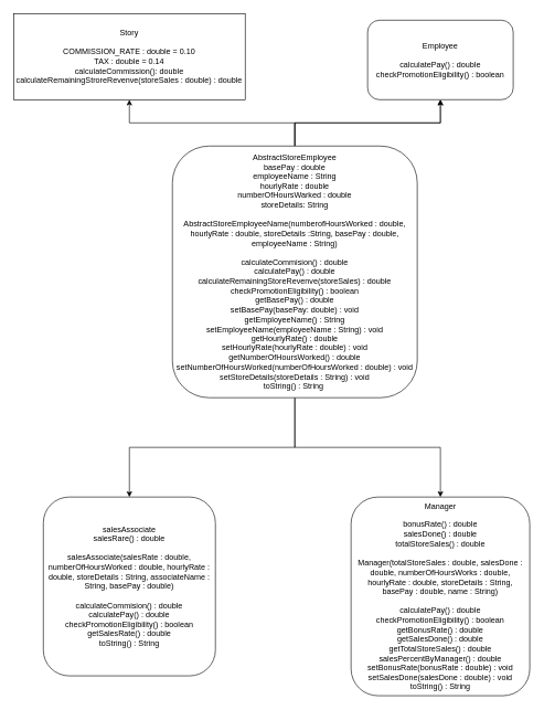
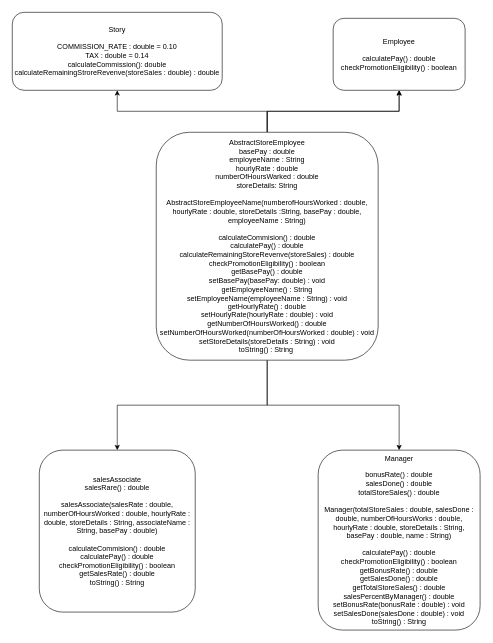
- <mxCell id="9" value="Story&lt;div&gt;&lt;br&gt;&lt;div&gt;COMMISSION_RATE : double = 0.10&lt;/div&gt;&lt;div&gt;TAX : double = 0.14&lt;/div&gt;&lt;div&gt;calculateCommission(): double&lt;/div&gt;&lt;div&gt;calculateRemainingStroreRevenve(storeSales : double) : double&lt;/div&gt;&lt;/div&gt;" style="whiteSpace=wrap;html=1;align=center;rounded=0;" vertex="1" parent="1"><mxGeometry x="20" y="20" width="350" height="130" as="geometry" /></mxCell>
+ <mxCell id="9" value="Story&lt;div&gt;&lt;br&gt;&lt;div&gt;COMMISSION_RATE : double = 0.10&lt;/div&gt;&lt;div&gt;TAX : double = 0.14&lt;/div&gt;&lt;div&gt;calculateCommission(): double&lt;/div&gt;&lt;div&gt;calculateRemainingStroreRevenve(storeSales : double) : double&lt;/div&gt;&lt;/div&gt;" style="whiteSpace=wrap;html=1;rounded=1;align=center;" vertex="1" parent="1"><mxGeometry x="20" y="20" width="350" height="130" as="geometry" /></mxCell>
